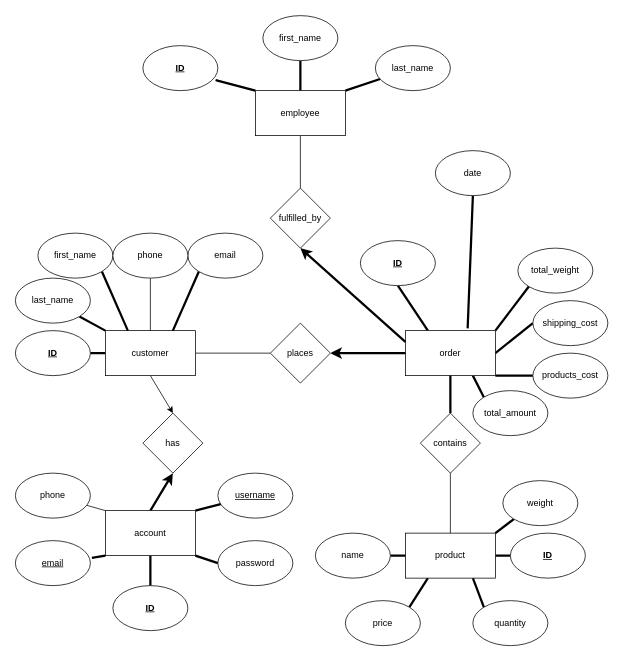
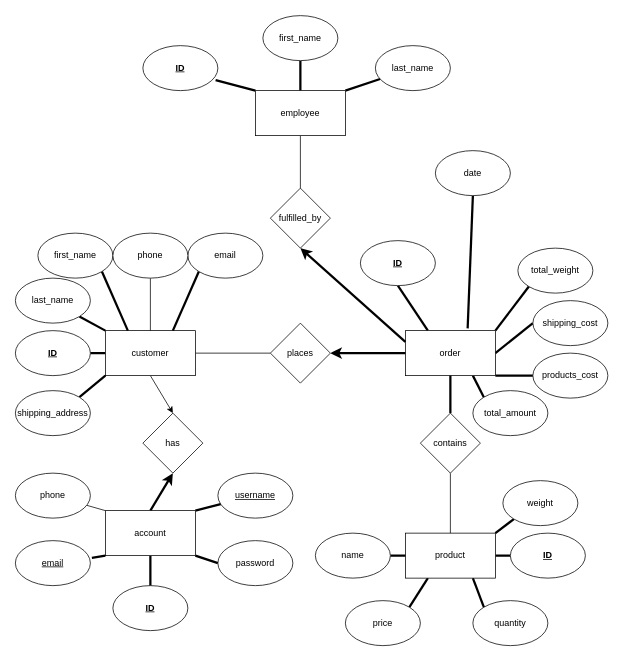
+ <mxCell id="51" style="edgeStyle=none;html=1;exitX=1;exitY=0;exitDx=0;exitDy=0;entryX=0;entryY=1;entryDx=0;entryDy=0;startArrow=none;startFill=0;endArrow=none;endFill=0;strokeWidth=3;" edge="1" parent="1" source="52" target="5"><mxGeometry relative="1" as="geometry" /></mxCell>
+ <mxCell id="52" value="shipping_address" style="ellipse;whiteSpace=wrap;html=1;" vertex="1" parent="1"><mxGeometry y="520" width="100" height="60" as="geometry" x="20" /></mxCell>
